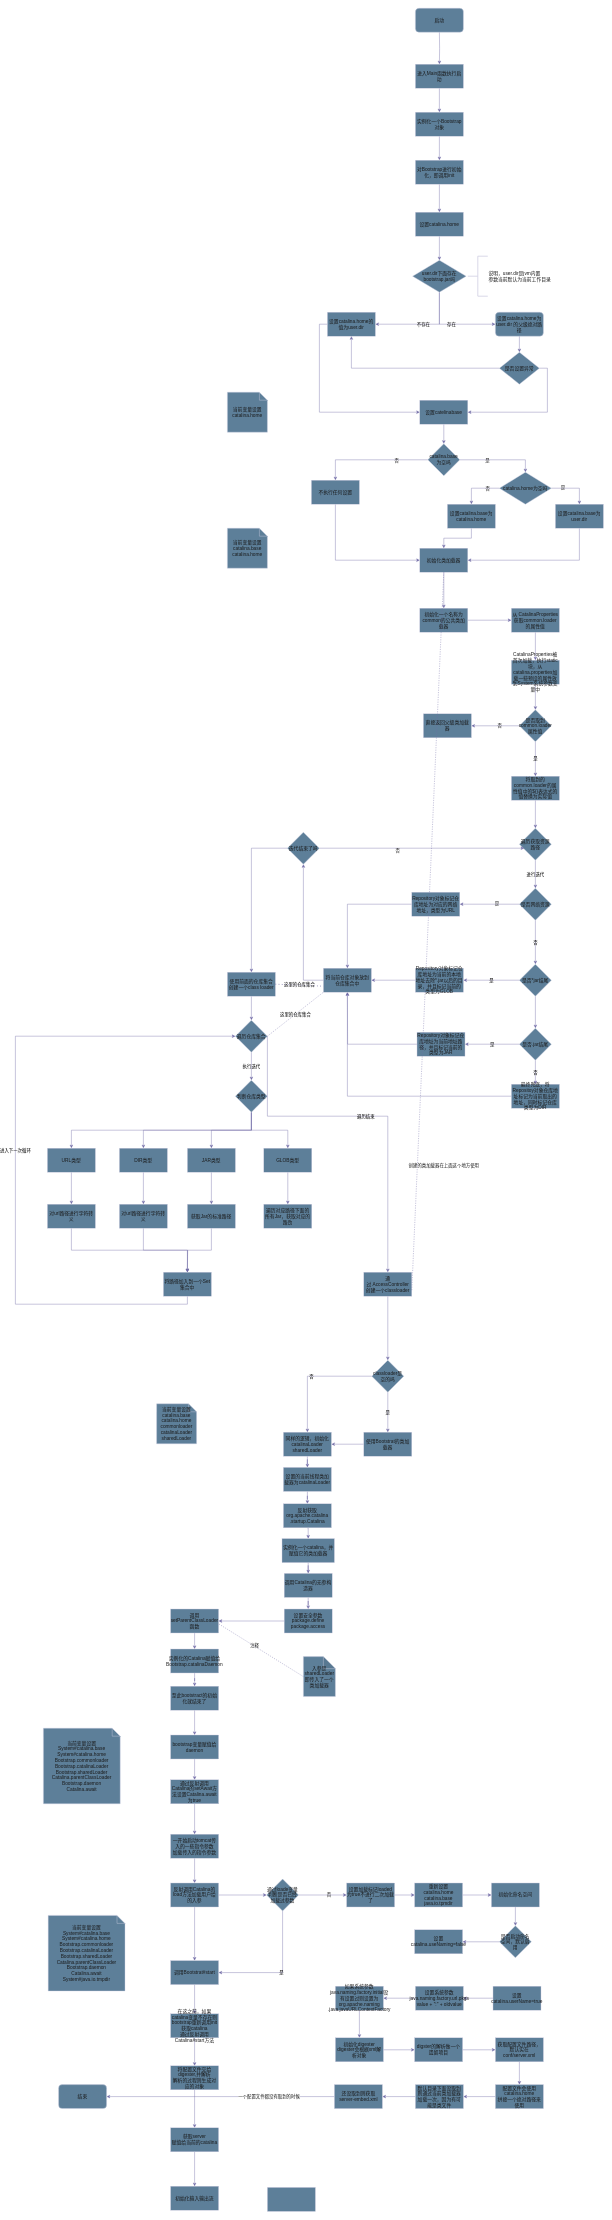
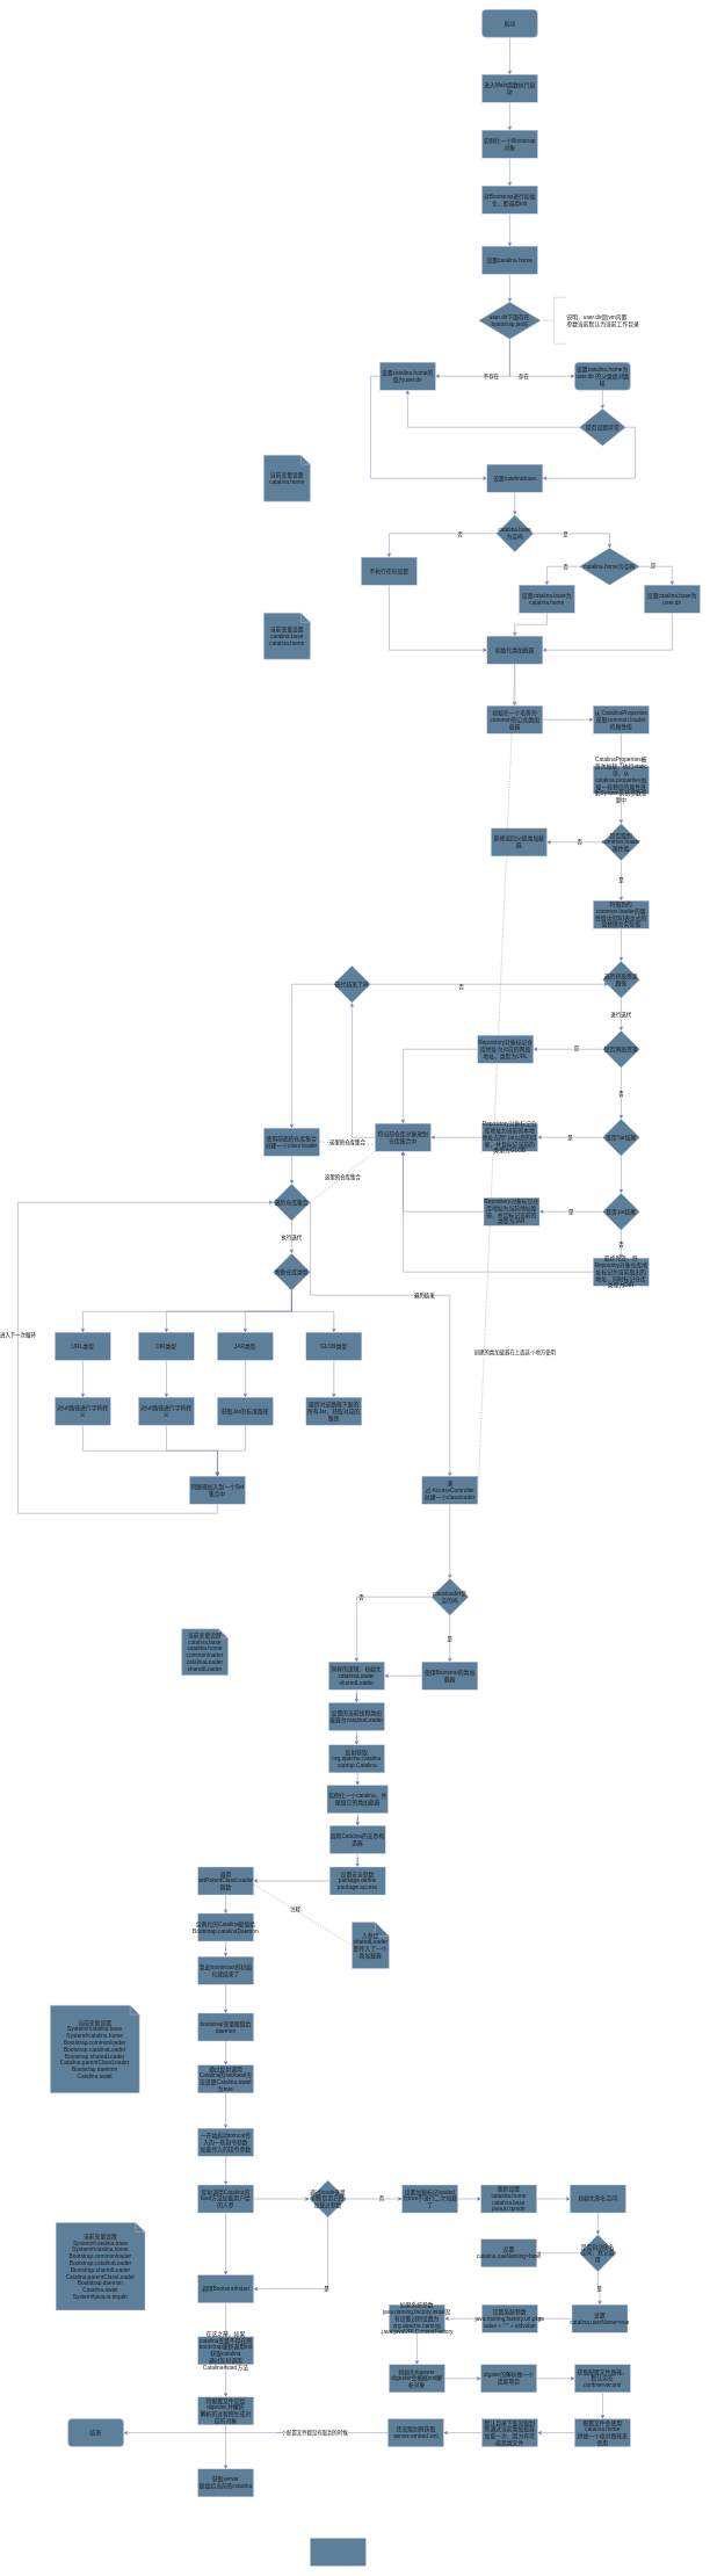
- <mxCell id="55" value="直接返回父级类加载器" style="rounded=0;whiteSpace=wrap;html=1;strokeColor=#D0CEE2;fontColor=#1A1A1A;fillColor=#5D7F99;labelBackgroundColor=none;" parent="1" vertex="1"><mxGeometry x="1040" y="1784" width="120" height="60" as="geometry" /></mxCell>
+ <mxCell id="55" value="直接返回父级类加载器" style="rounded=0;whiteSpace=wrap;html=1;strokeColor=#D0CEE2;fontColor=#1A1A1A;fillColor=#5D7F99;labelBackgroundColor=none;dashed=1;" parent="1" vertex="1"><mxGeometry x="1040" y="1784" width="120" height="60" as="geometry" /></mxCell>
+ <mxCell id="171" value="是" style="edgeStyle=orthogonalEdgeStyle;rounded=0;orthogonalLoop=1;jettySize=auto;html=1;exitX=0.5;exitY=1;exitDx=0;exitDy=0;strokeColor=#736CA8;fontColor=default;labelBackgroundColor=none;" parent="1" source="173" target="175" edge="1"><mxGeometry relative="1" as="geometry" /></mxCell>
- <mxCell id="195" style="edgeStyle=orthogonalEdgeStyle;rounded=0;orthogonalLoop=1;jettySize=auto;html=1;exitX=0.5;exitY=1;exitDx=0;exitDy=0;entryX=0.5;entryY=0;entryDx=0;entryDy=0;strokeColor=#736CA8;fontColor=#1A1A1A;" edge="1" parent="1" source="196" target="197"><mxGeometry relative="1" as="geometry" /></mxCell>
- <mxCell id="197" value="初始化输入输出流" style="rounded=0;whiteSpace=wrap;html=1;strokeColor=#D0CEE2;fontColor=#1A1A1A;fillColor=#5D7F99;" vertex="1" parent="1"><mxGeometry x="408" y="5465" width="120" height="60" as="geometry" /></mxCell>
